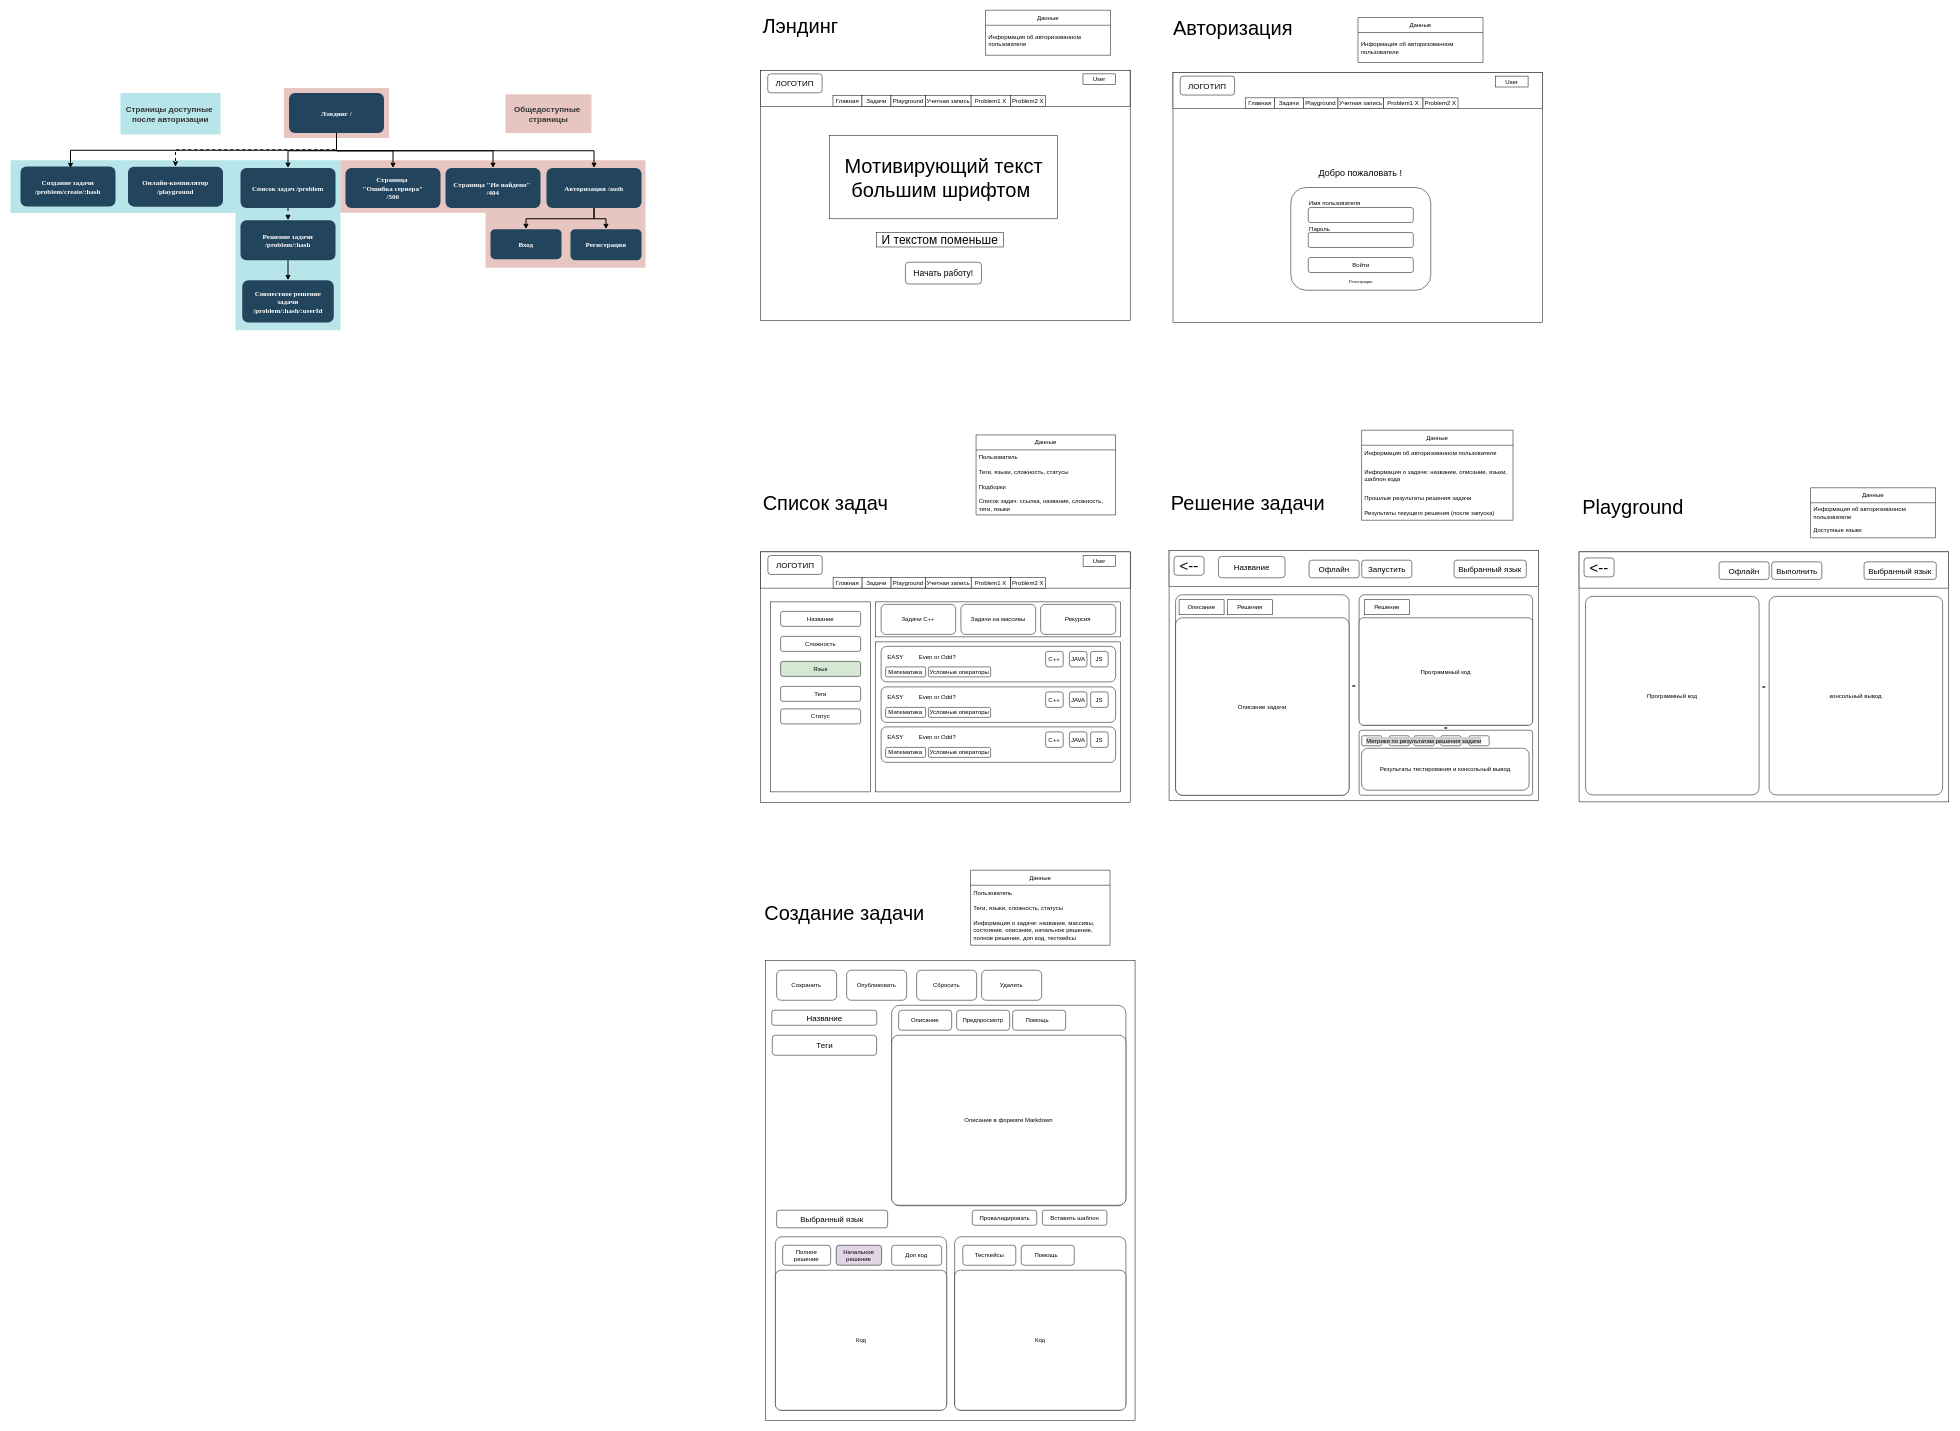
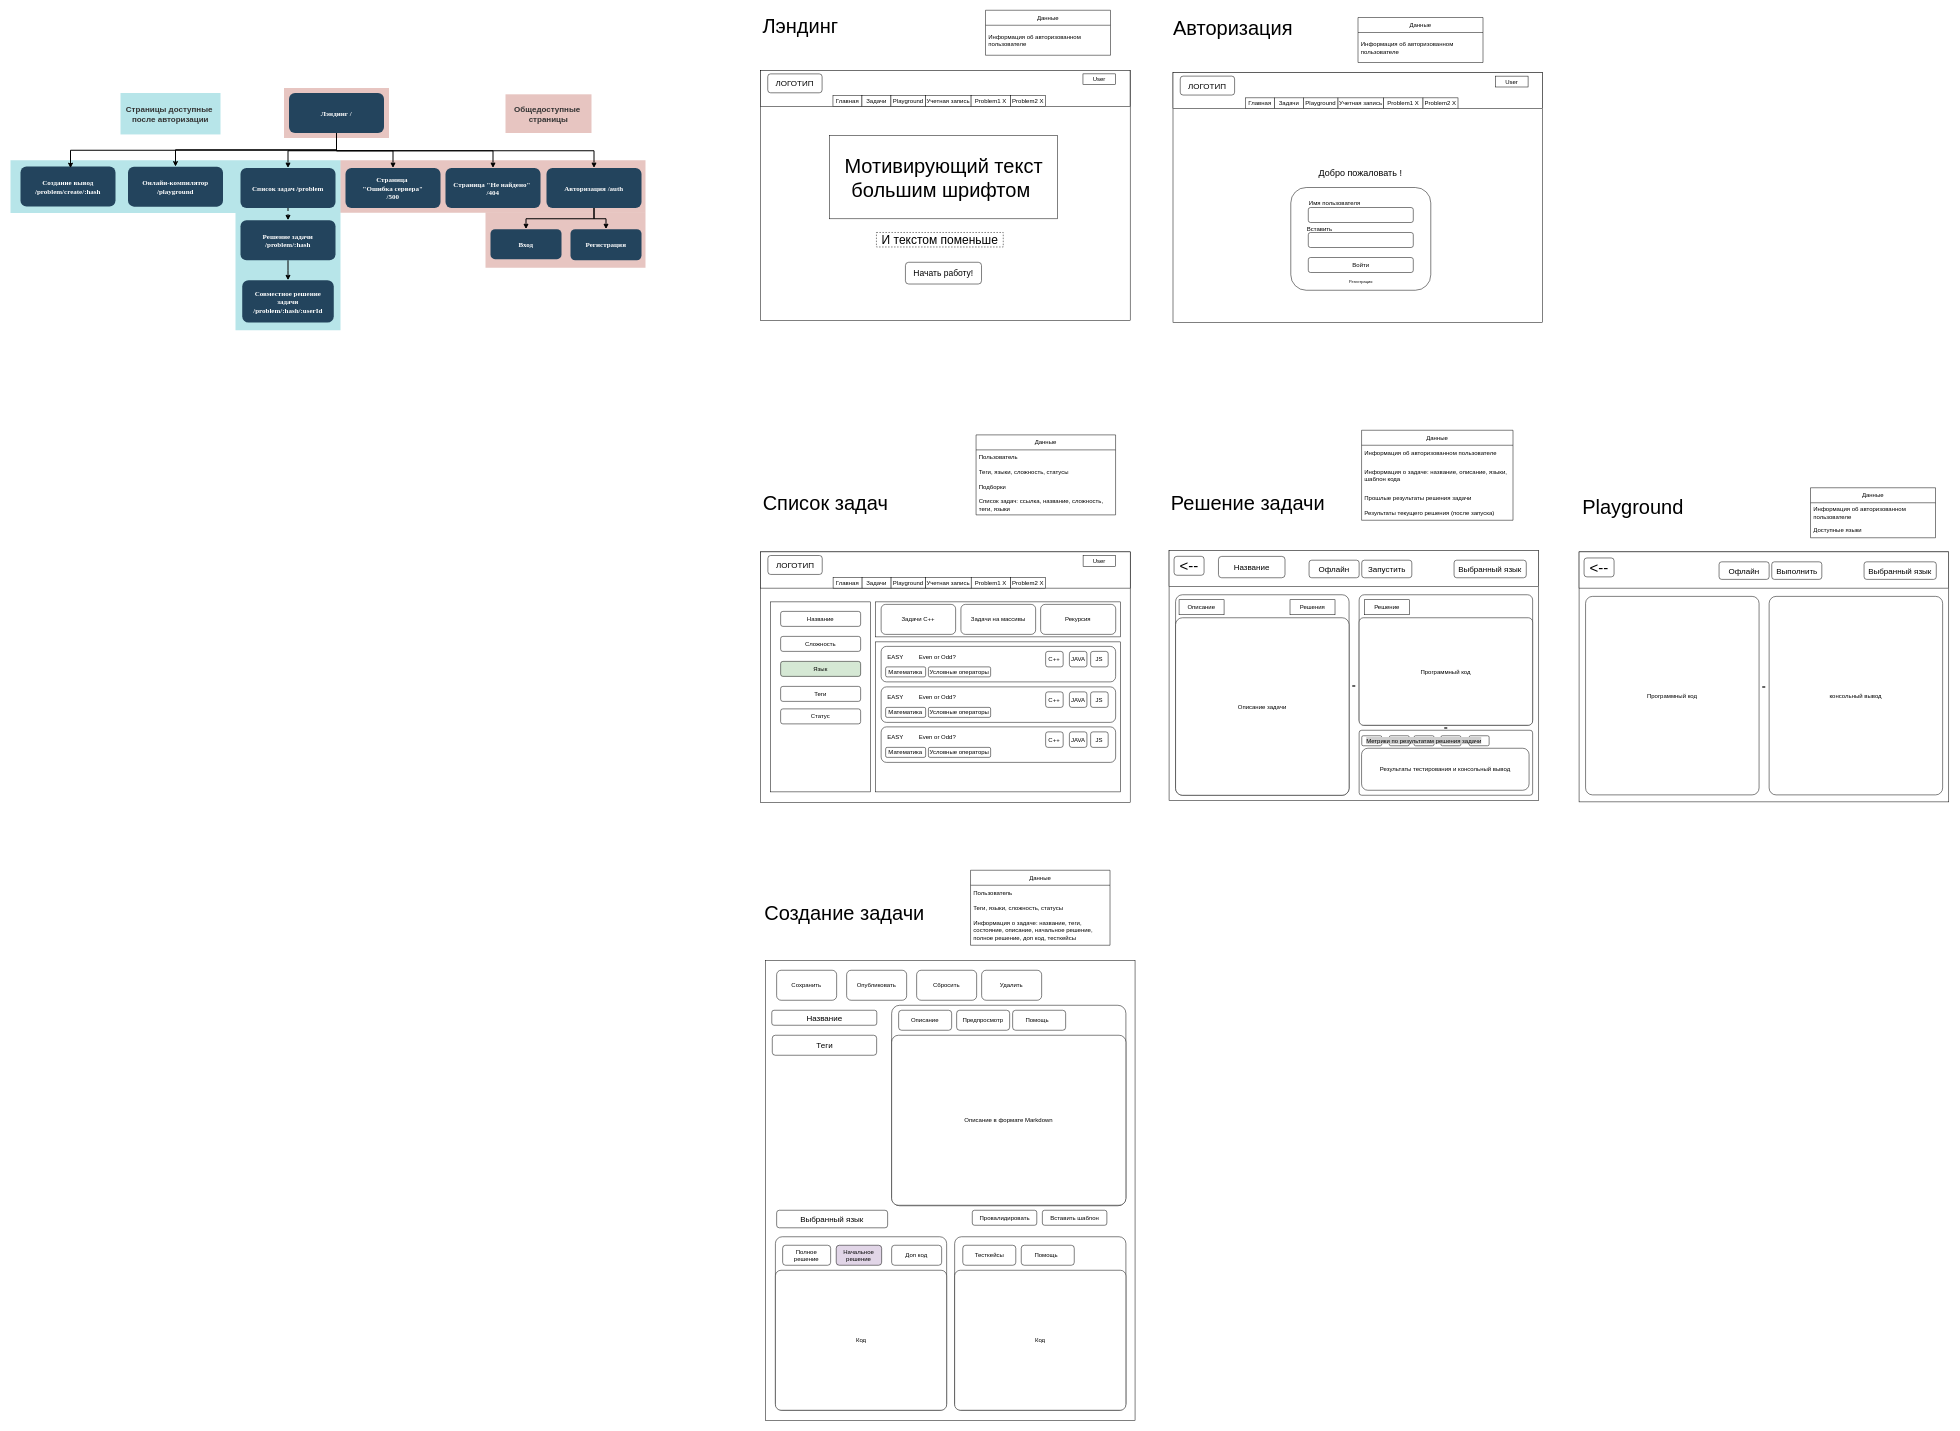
- <mxCell id="15" value="" style="edgeStyle=elbowEdgeStyle;elbow=vertical;strokeWidth=2;rounded=0;dashed=1;" edge="1" parent="1" source="7" target="11"><mxGeometry x="-23" y="135.5" width="100" height="100" as="geometry"><mxPoint x="-203" y="235.5" as="sourcePoint" /><mxPoint x="-103" y="135.5" as="targetPoint" /></mxGeometry></mxCell>
+ <mxCell id="15" value="" style="edgeStyle=elbowEdgeStyle;elbow=vertical;strokeWidth=2;rounded=0" edge="1" parent="1" source="7" target="11"><mxGeometry x="-23" y="135.5" width="100" height="100" as="geometry"><mxPoint x="-203" y="235.5" as="sourcePoint" /><mxPoint x="-103" y="135.5" as="targetPoint" /></mxGeometry></mxCell>
- <mxCell id="192" value="Создание задачи&#10;/problem/create/:hash" style="rounded=1;fillColor=#23445D;gradientColor=none;strokeColor=none;fontColor=#FFFFFF;fontStyle=1;fontFamily=Tahoma;fontSize=14" vertex="1" parent="1"><mxGeometry x="40" y="332.5" width="190" height="80" as="geometry" /></mxCell>
+ <mxCell id="192" value="Создание вывод&#10;/problem/create/:hash" style="rounded=1;fillColor=#23445D;gradientColor=none;strokeColor=none;fontColor=#FFFFFF;fontStyle=1;fontFamily=Tahoma;fontSize=14" vertex="1" parent="1"><mxGeometry x="40" y="332.5" width="190" height="80" as="geometry" /></mxCell>
- <mxCell id="64" value="Пароль" style="text;html=1;align=center;verticalAlign=middle;whiteSpace=wrap;rounded=0;" vertex="1" parent="1"><mxGeometry x="2568.58" y="441.5" width="139" height="30" as="geometry" /></mxCell>
+ <mxCell id="64" value="Вставить" style="text;html=1;align=center;verticalAlign=middle;whiteSpace=wrap;rounded=0;" vertex="1" parent="1"><mxGeometry x="2568.58" y="441.5" width="139" height="30" as="geometry" /></mxCell>
- <mxCell id="43" value="&lt;font style=&quot;font-size: 24px;&quot;&gt;И текстом поменьше&lt;/font&gt;" style="rounded=0;whiteSpace=wrap;html=1;movable=1;resizable=1;rotatable=1;deletable=1;editable=1;locked=0;connectable=1;container=0;" vertex="1" parent="31"><mxGeometry x="231.887" y="324.457" width="253.626" height="28.986" as="geometry" /></mxCell>
+ <mxCell id="43" value="&lt;font style=&quot;font-size: 24px;&quot;&gt;И текстом поменьше&lt;/font&gt;" style="rounded=0;whiteSpace=wrap;html=1;movable=1;resizable=1;rotatable=1;deletable=1;editable=1;locked=0;connectable=1;container=0;dashed=1;" vertex="1" parent="31"><mxGeometry x="231.887" y="324.457" width="253.626" height="28.986" as="geometry" /></mxCell>
- <mxCell id="137" value="Решения" style="rounded=0;whiteSpace=wrap;html=1;" vertex="1" parent="1"><mxGeometry x="2454.02" y="1199" width="90" height="30" as="geometry" /></mxCell>
+ <mxCell id="137" value="Решения" style="rounded=0;whiteSpace=wrap;html=1;" vertex="1" parent="1"><mxGeometry x="2579.02" y="1199" width="90" height="30" as="geometry" /></mxCell>
- <mxCell id="170" value="Информация о задаче: название, массивы, состояние, описание, начальное решение, полное решение, доп код, тесткейсы" style="text;strokeColor=none;fillColor=none;align=left;verticalAlign=middle;spacingLeft=4;spacingRight=4;overflow=hidden;points=[[0,0.5],[1,0.5]];portConstraint=eastwest;rotatable=0;whiteSpace=wrap;html=1;" vertex="1" parent="167"><mxGeometry y="90" width="279" height="60" as="geometry" /></mxCell>
+ <mxCell id="170" value="Информация о задаче: название, теги, состояние, описание, начальное решение, полное решение, доп код, тесткейсы" style="text;strokeColor=none;fillColor=none;align=left;verticalAlign=middle;spacingLeft=4;spacingRight=4;overflow=hidden;points=[[0,0.5],[1,0.5]];portConstraint=eastwest;rotatable=0;whiteSpace=wrap;html=1;" vertex="1" parent="167"><mxGeometry y="90" width="279" height="60" as="geometry" /></mxCell>
